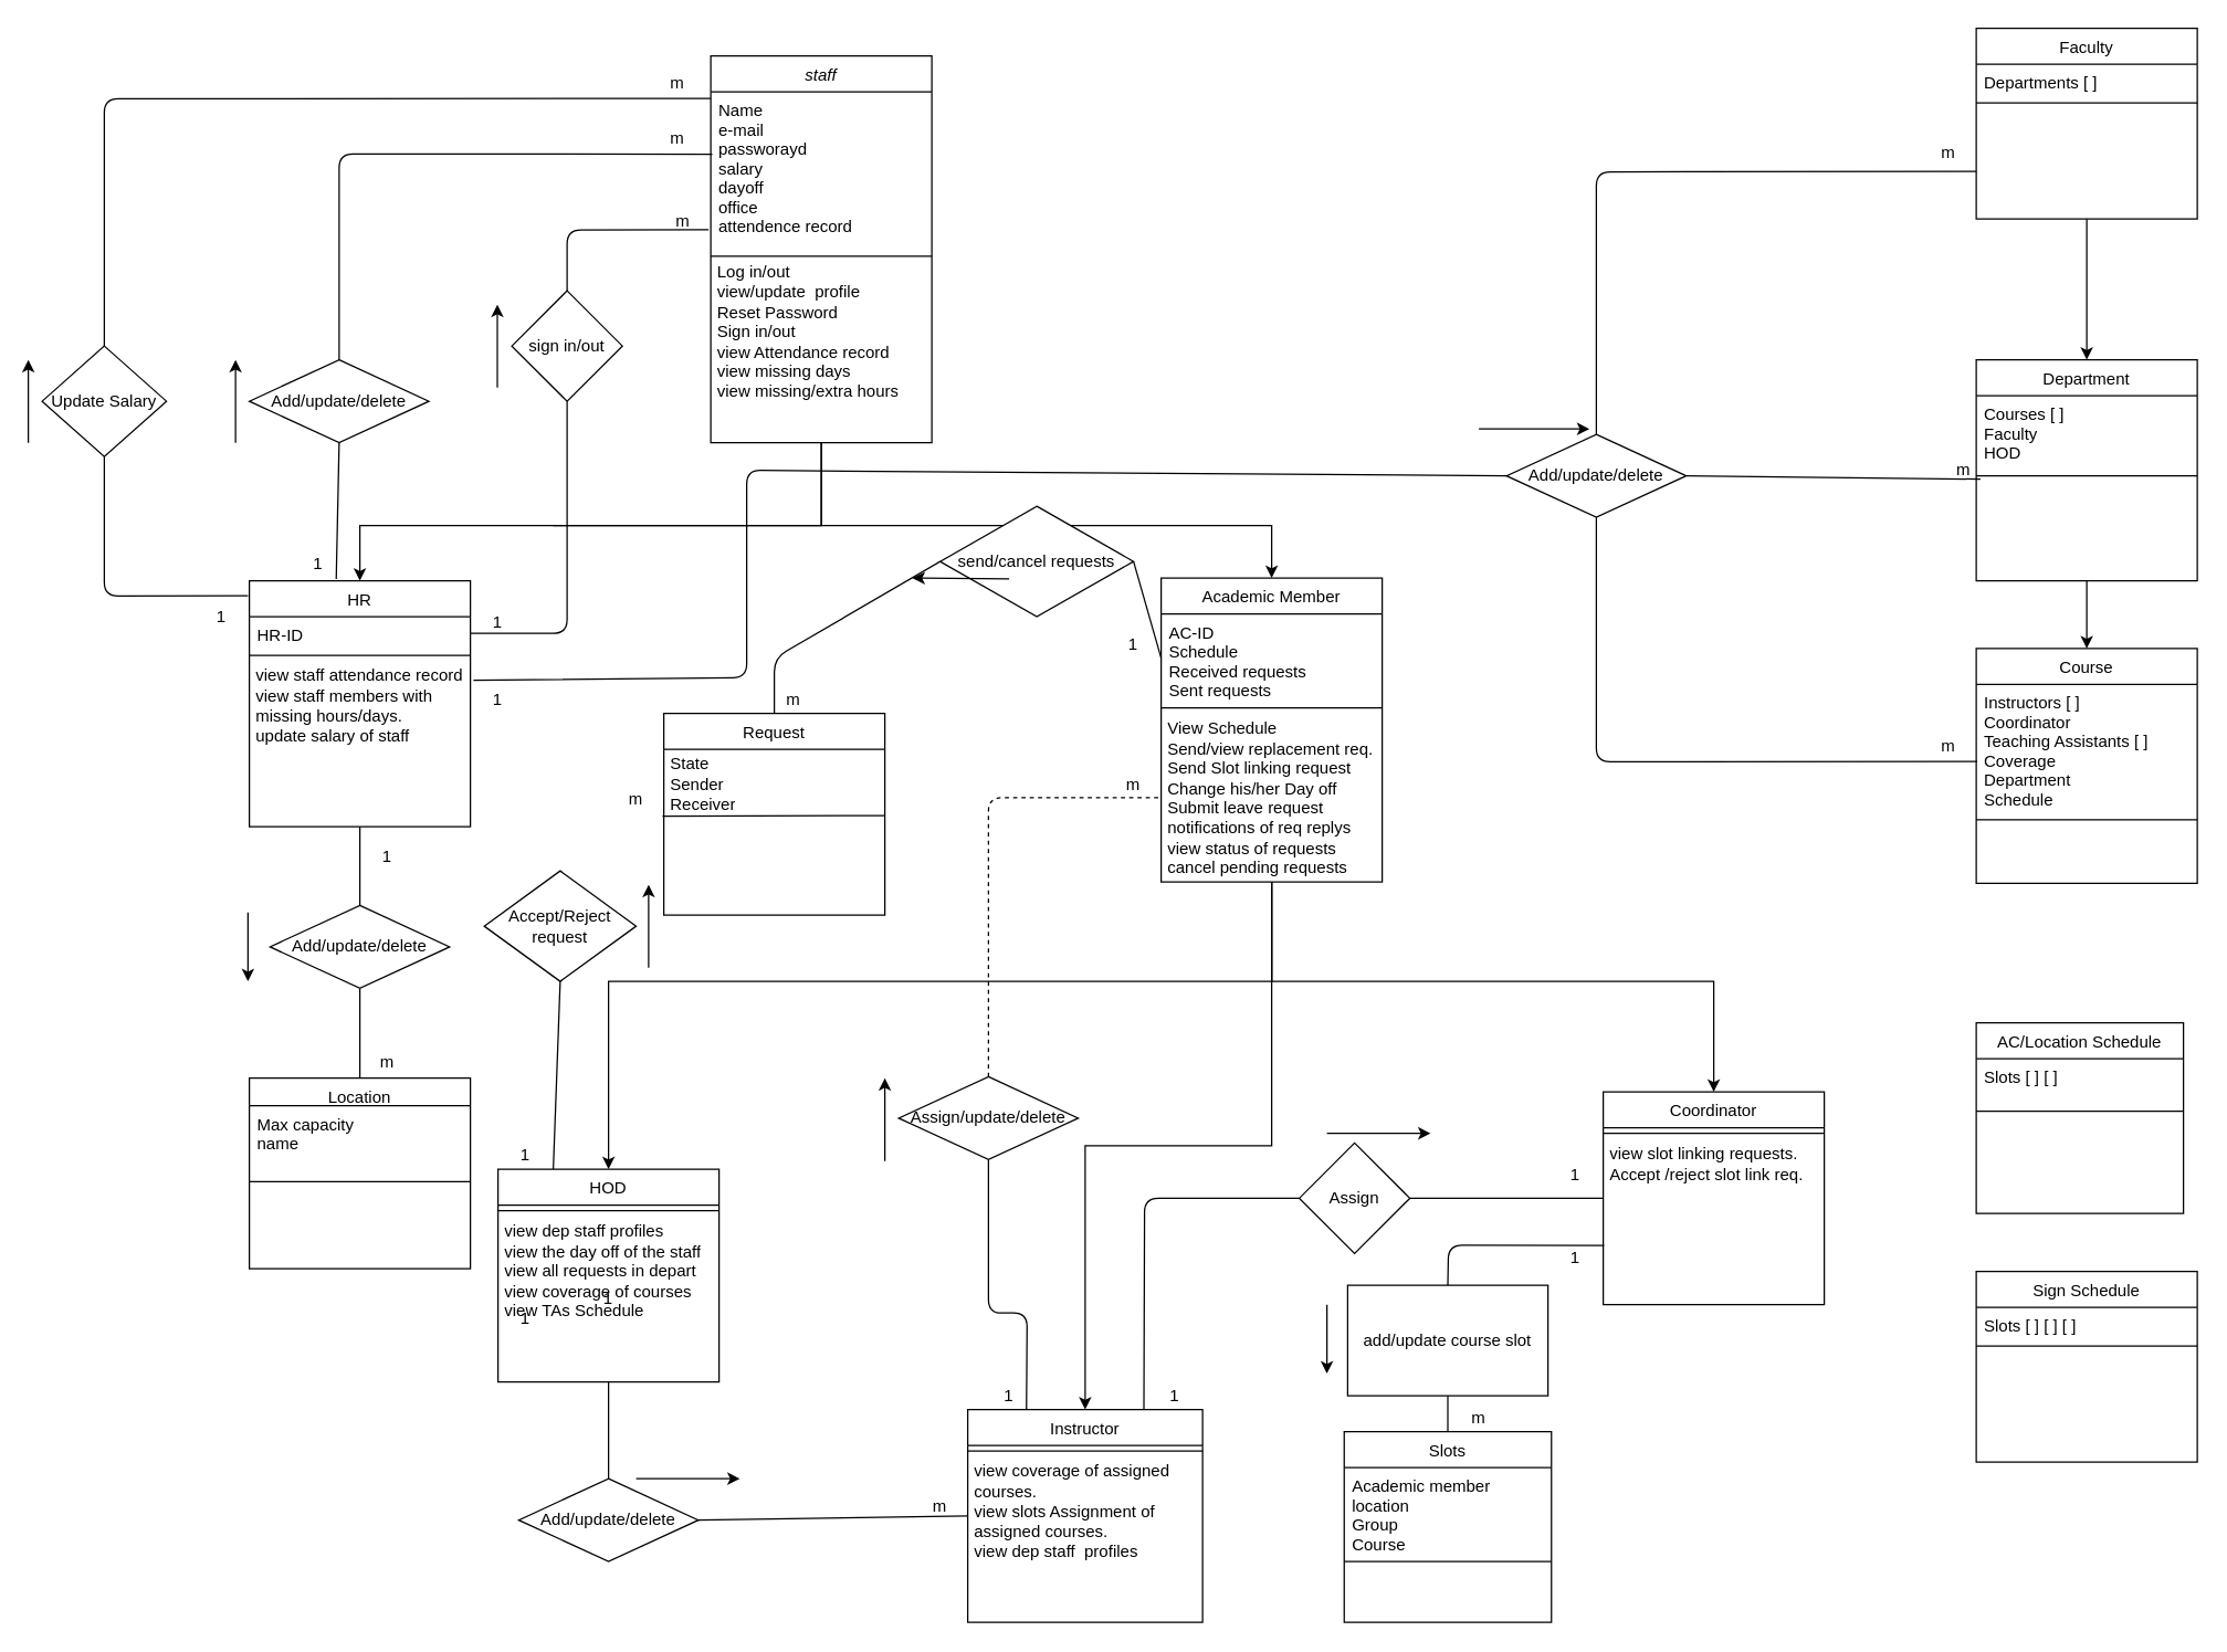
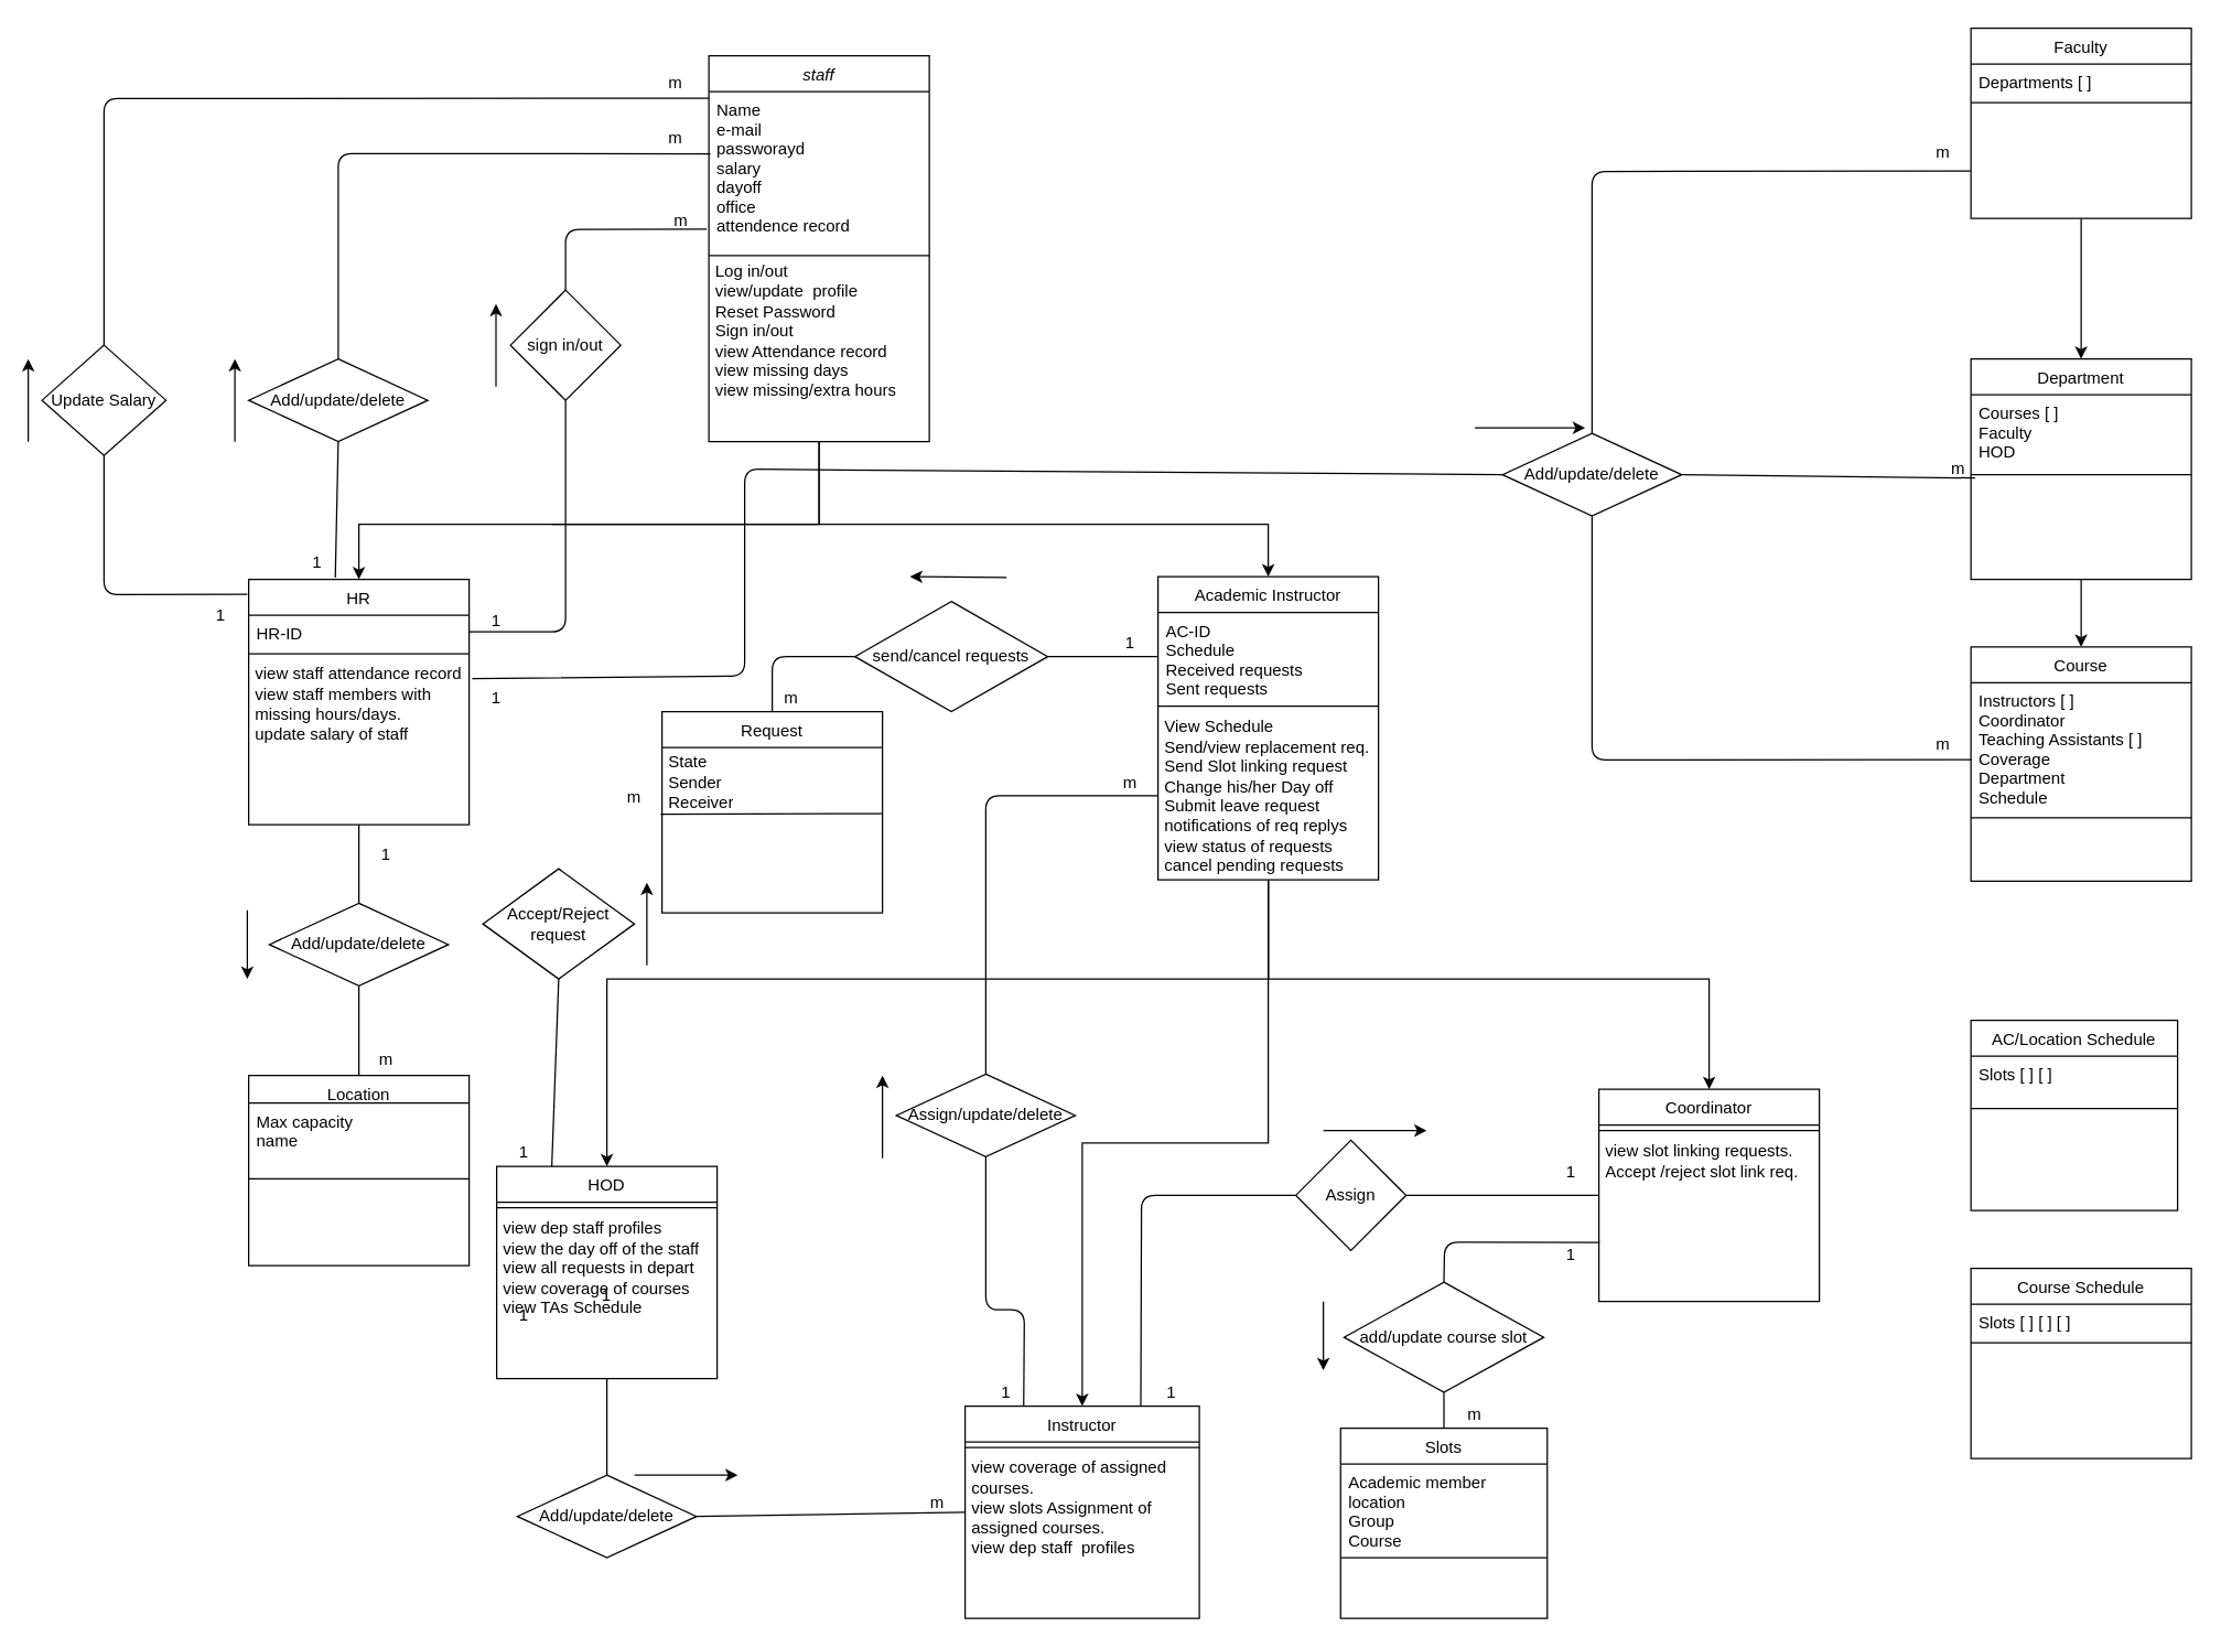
- <mxCell id="104" value="send/cancel requests" style="rhombus;whiteSpace=wrap;html=1;" vertex="1" parent="1"><mxGeometry x="680" y="366" width="140" height="80" as="geometry" /></mxCell>
+ <mxCell id="104" value="send/cancel requests" style="rhombus;whiteSpace=wrap;html=1;" vertex="1" parent="1"><mxGeometry x="620" y="436" width="140" height="80" as="geometry" /></mxCell>
- <mxCell id="14" value="Academic Member" style="swimlane;fontStyle=0;align=center;verticalAlign=top;childLayout=stackLayout;horizontal=1;startSize=26;horizontalStack=0;resizeParent=1;resizeLast=0;collapsible=1;marginBottom=0;rounded=0;shadow=0;strokeWidth=1;" parent="1" vertex="1"><mxGeometry x="840" y="418" width="160" height="220" as="geometry"><mxRectangle x="340" y="380" width="170" height="26" as="alternateBounds" /></mxGeometry></mxCell>
+ <mxCell id="14" value="Academic Instructor" style="swimlane;fontStyle=0;align=center;verticalAlign=top;childLayout=stackLayout;horizontal=1;startSize=26;horizontalStack=0;resizeParent=1;resizeLast=0;collapsible=1;marginBottom=0;rounded=0;shadow=0;strokeWidth=1;" parent="1" vertex="1"><mxGeometry x="840" y="418" width="160" height="220" as="geometry"><mxRectangle x="340" y="380" width="170" height="26" as="alternateBounds" /></mxGeometry></mxCell>
- <mxCell id="71" value="" style="endArrow=none;html=1;exitX=0.5;exitY=0;exitDx=0;exitDy=0;entryX=0;entryY=0.5;entryDx=0;entryDy=0;dashed=1;" edge="1" parent="1" source="69" target="17"><mxGeometry width="50" height="50" relative="1" as="geometry"><mxPoint x="770" y="670" as="sourcePoint" /><mxPoint x="550" y="570" as="targetPoint" /><Array as="points"><mxPoint x="715" y="730" /><mxPoint x="715" y="630" /><mxPoint x="715" y="577" /></Array></mxGeometry></mxCell>
+ <mxCell id="71" value="" style="endArrow=none;html=1;exitX=0.5;exitY=0;exitDx=0;exitDy=0;entryX=0;entryY=0.5;entryDx=0;entryDy=0;" edge="1" parent="1" source="69" target="17"><mxGeometry width="50" height="50" relative="1" as="geometry"><mxPoint x="770" y="670" as="sourcePoint" /><mxPoint x="550" y="570" as="targetPoint" /><Array as="points"><mxPoint x="715" y="730" /><mxPoint x="715" y="630" /><mxPoint x="715" y="577" /></Array></mxGeometry></mxCell>
- <mxCell id="38" value="Sign Schedule" style="swimlane;fontStyle=0;align=center;verticalAlign=top;childLayout=stackLayout;horizontal=1;startSize=26;horizontalStack=0;resizeParent=1;resizeLast=0;collapsible=1;marginBottom=0;rounded=0;shadow=0;strokeWidth=1;" parent="1" vertex="1"><mxGeometry x="1430" y="920" width="160" height="138" as="geometry"><mxRectangle x="130" y="380" width="160" height="26" as="alternateBounds" /></mxGeometry></mxCell>
+ <mxCell id="38" value="Course Schedule" style="swimlane;fontStyle=0;align=center;verticalAlign=top;childLayout=stackLayout;horizontal=1;startSize=26;horizontalStack=0;resizeParent=1;resizeLast=0;collapsible=1;marginBottom=0;rounded=0;shadow=0;strokeWidth=1;" parent="1" vertex="1"><mxGeometry x="1430" y="920" width="160" height="138" as="geometry"><mxRectangle x="130" y="380" width="160" height="26" as="alternateBounds" /></mxGeometry></mxCell>
- <mxCell id="108" value="add/update course slot" style="whiteSpace=wrap;html=1;rounded=0;" vertex="1" parent="1"><mxGeometry x="975" y="930" width="145" height="80" as="geometry" /></mxCell>
+ <mxCell id="108" value="add/update course slot" style="rhombus;whiteSpace=wrap;html=1;" vertex="1" parent="1"><mxGeometry x="975" y="930" width="145" height="80" as="geometry" /></mxCell>
